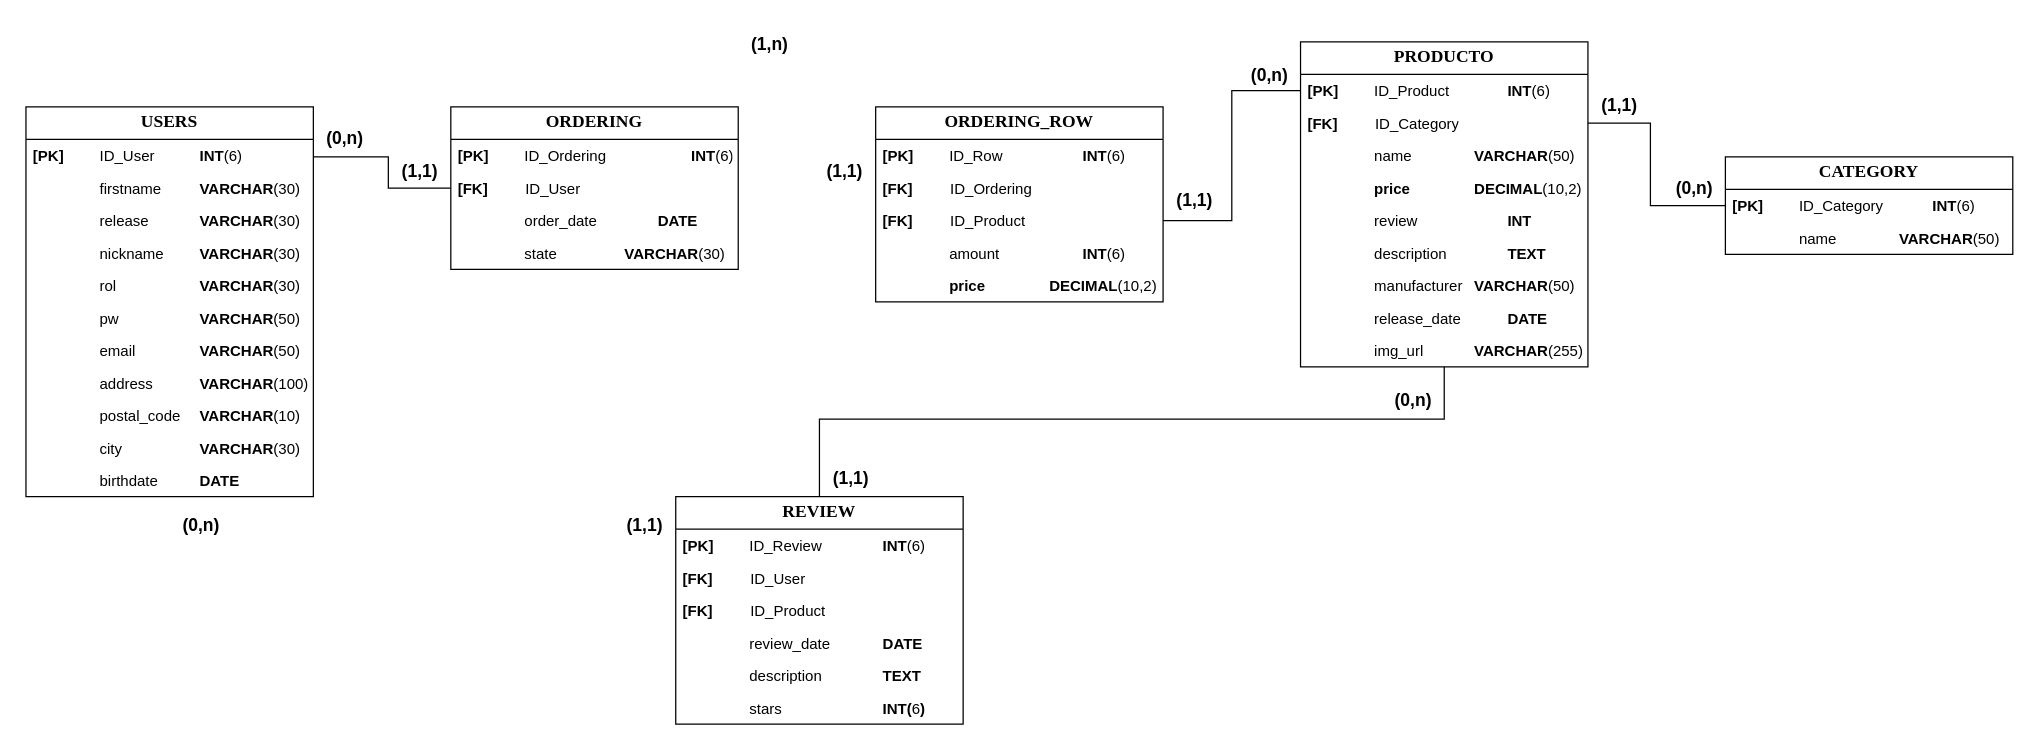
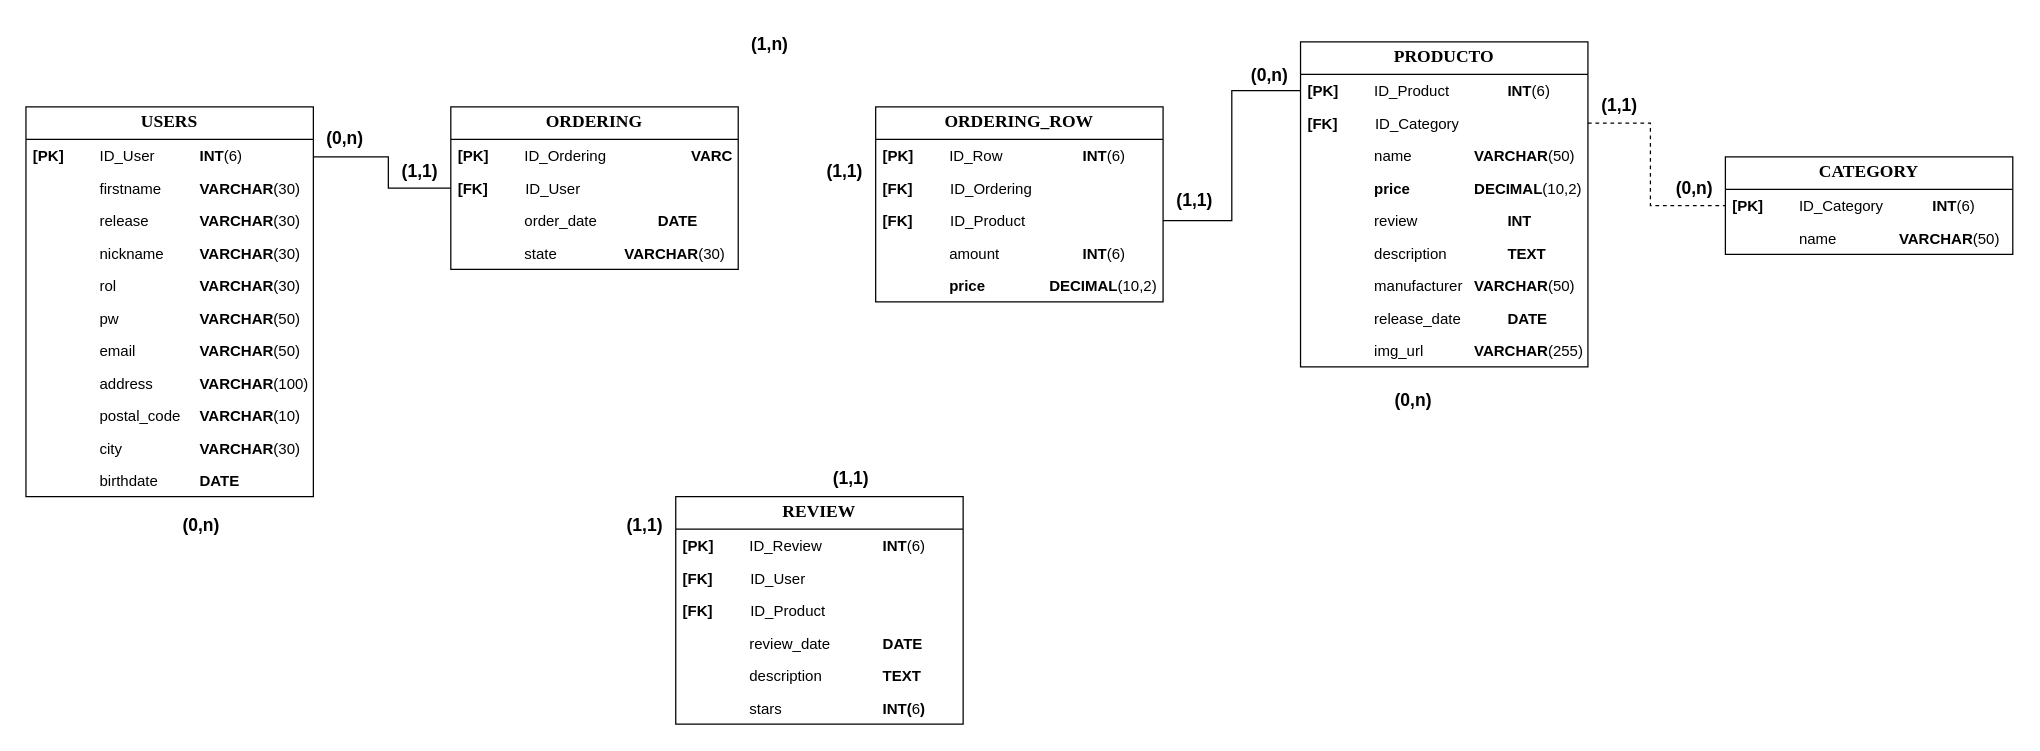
- <mxCell id="15" value="&lt;b&gt;[PK]&lt;/b&gt;&lt;span style=&quot;font-weight: bold; white-space: pre;&quot;&gt;&#09;&lt;/span&gt;&lt;span style=&quot;font-weight: bold; white-space: pre;&quot;&gt;&#09;&lt;/span&gt;ID_Ordering&lt;span style=&quot;white-space: pre;&quot;&gt;&#09;&lt;/span&gt;&lt;span style=&quot;font-weight: bold; white-space: pre;&quot;&gt;&#09;&lt;/span&gt;&lt;span style=&quot;font-weight: bold; white-space: pre;&quot;&gt;&#09;&lt;/span&gt;&lt;b&gt;INT&lt;/b&gt;(6)" style="text;strokeColor=none;fillColor=none;align=left;verticalAlign=top;spacingLeft=4;spacingRight=4;overflow=hidden;rotatable=0;points=[[0,0.5],[1,0.5]];portConstraint=eastwest;whiteSpace=wrap;html=1;" parent="14" vertex="1"><mxGeometry y="26" width="230" height="26" as="geometry" /></mxCell>
+ <mxCell id="15" value="&lt;b&gt;[PK]&lt;/b&gt;&lt;span style=&quot;font-weight: bold; white-space: pre;&quot;&gt;&#09;&lt;/span&gt;&lt;span style=&quot;font-weight: bold; white-space: pre;&quot;&gt;&#09;&lt;/span&gt;ID_Ordering&lt;span style=&quot;white-space: pre;&quot;&gt;&#09;&lt;/span&gt;&lt;span style=&quot;font-weight: bold; white-space: pre;&quot;&gt;&#09;&lt;/span&gt;&lt;span style=&quot;font-weight: bold; white-space: pre;&quot;&gt;&#09;&lt;/span&gt;&lt;b&gt;VARCHAR&lt;/b&gt;(6)" style="text;strokeColor=none;fillColor=none;align=left;verticalAlign=top;spacingLeft=4;spacingRight=4;overflow=hidden;rotatable=0;points=[[0,0.5],[1,0.5]];portConstraint=eastwest;whiteSpace=wrap;html=1;" parent="14" vertex="1"><mxGeometry y="26" width="230" height="26" as="geometry" /></mxCell>
- <mxCell id="44" value="" style="endArrow=none;html=1;edgeStyle=orthogonalEdgeStyle;rounded=0;" parent="1" source="32" target="41" edge="1"><mxGeometry relative="1" as="geometry"><mxPoint x="1120" y="305" as="sourcePoint" /><mxPoint x="1320" y="305" as="targetPoint" /><Array as="points"><mxPoint x="1320" y="98" /><mxPoint x="1320" y="164" /></Array></mxGeometry></mxCell>
+ <mxCell id="44" value="" style="endArrow=none;html=1;edgeStyle=orthogonalEdgeStyle;rounded=0;dashed=1;" parent="1" source="32" target="41" edge="1"><mxGeometry relative="1" as="geometry"><mxPoint x="1120" y="305" as="sourcePoint" /><mxPoint x="1320" y="305" as="targetPoint" /><Array as="points"><mxPoint x="1320" y="98" /><mxPoint x="1320" y="164" /></Array></mxGeometry></mxCell>
- <mxCell id="53" value="" style="endArrow=none;html=1;edgeStyle=orthogonalEdgeStyle;rounded=0;" parent="1" source="46" target="30" edge="1"><mxGeometry relative="1" as="geometry"><mxPoint x="855" y="397" as="sourcePoint" /><mxPoint x="1055" y="397" as="targetPoint" /><Array as="points"><mxPoint x="655" y="335" /><mxPoint x="1155" y="335" /></Array></mxGeometry></mxCell>
